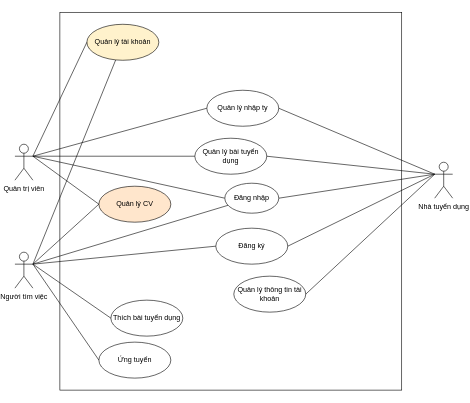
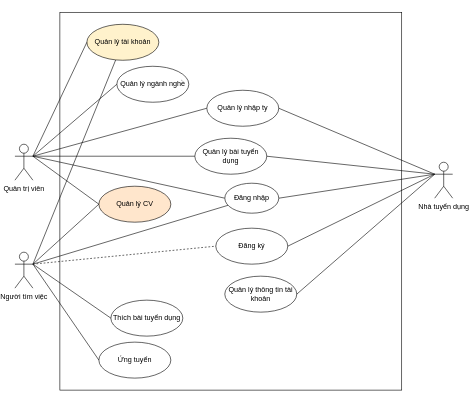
+ <mxCell id="21" value="Quản lý ngành nghề" style="ellipse;whiteSpace=wrap;html=1;" vertex="1" parent="1"><mxGeometry x="190" y="110" width="120" height="60" as="geometry" /></mxCell>
+ <mxCell id="23" value="" style="endArrow=none;html=1;rounded=0;entryX=0;entryY=0.5;entryDx=0;entryDy=0;endFill=0;exitX=1;exitY=0.333;exitDx=0;exitDy=0;exitPerimeter=0;" edge="1" parent="1" source="5" target="21"><mxGeometry width="50" height="50" relative="1" as="geometry"><mxPoint x="35" y="160" as="sourcePoint" /><mxPoint x="345" y="290" as="targetPoint" /></mxGeometry></mxCell>
- <mxCell id="27" value="" style="endArrow=none;html=1;rounded=0;exitX=1;exitY=0.333;exitDx=0;exitDy=0;exitPerimeter=0;entryX=0;entryY=0.5;entryDx=0;entryDy=0;" edge="1" parent="1" source="4" target="6"><mxGeometry width="50" height="50" relative="1" as="geometry"><mxPoint x="370" y="410" as="sourcePoint" /><mxPoint x="420" y="360" as="targetPoint" /></mxGeometry></mxCell>
+ <mxCell id="27" value="" style="endArrow=none;html=1;rounded=0;exitX=1;exitY=0.333;exitDx=0;exitDy=0;exitPerimeter=0;entryX=0;entryY=0.5;entryDx=0;entryDy=0;dashed=1;" edge="1" parent="1" source="4" target="6"><mxGeometry width="50" height="50" relative="1" as="geometry"><mxPoint x="370" y="410" as="sourcePoint" /><mxPoint x="420" y="360" as="targetPoint" /></mxGeometry></mxCell>
- <mxCell id="8" value="Quản lý thông tin tài khoản" style="ellipse;whiteSpace=wrap;html=1;" vertex="1" parent="1"><mxGeometry x="385" y="460" width="120" height="60" as="geometry" /></mxCell>
+ <mxCell id="8" value="Quản lý thông tin tài khoản" style="ellipse;whiteSpace=wrap;html=1;" vertex="1" parent="1"><mxGeometry x="370" y="460" width="120" height="60" as="geometry" /></mxCell>
